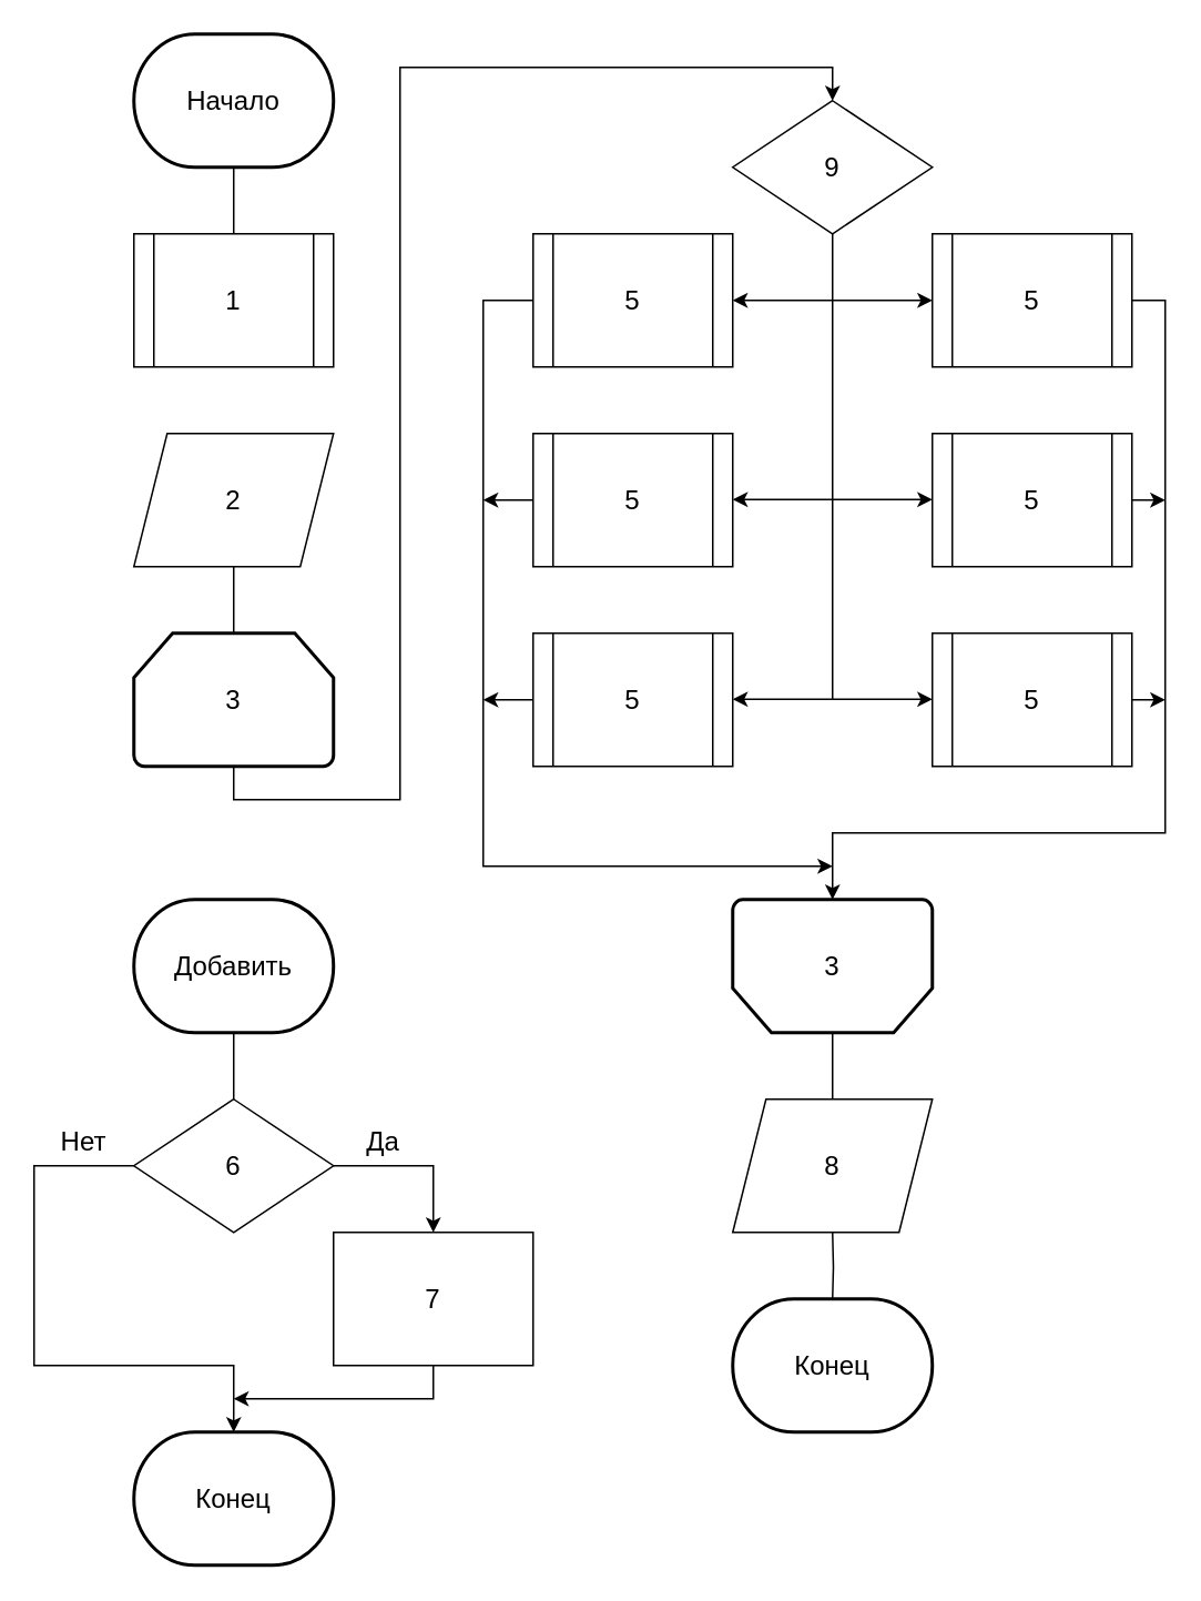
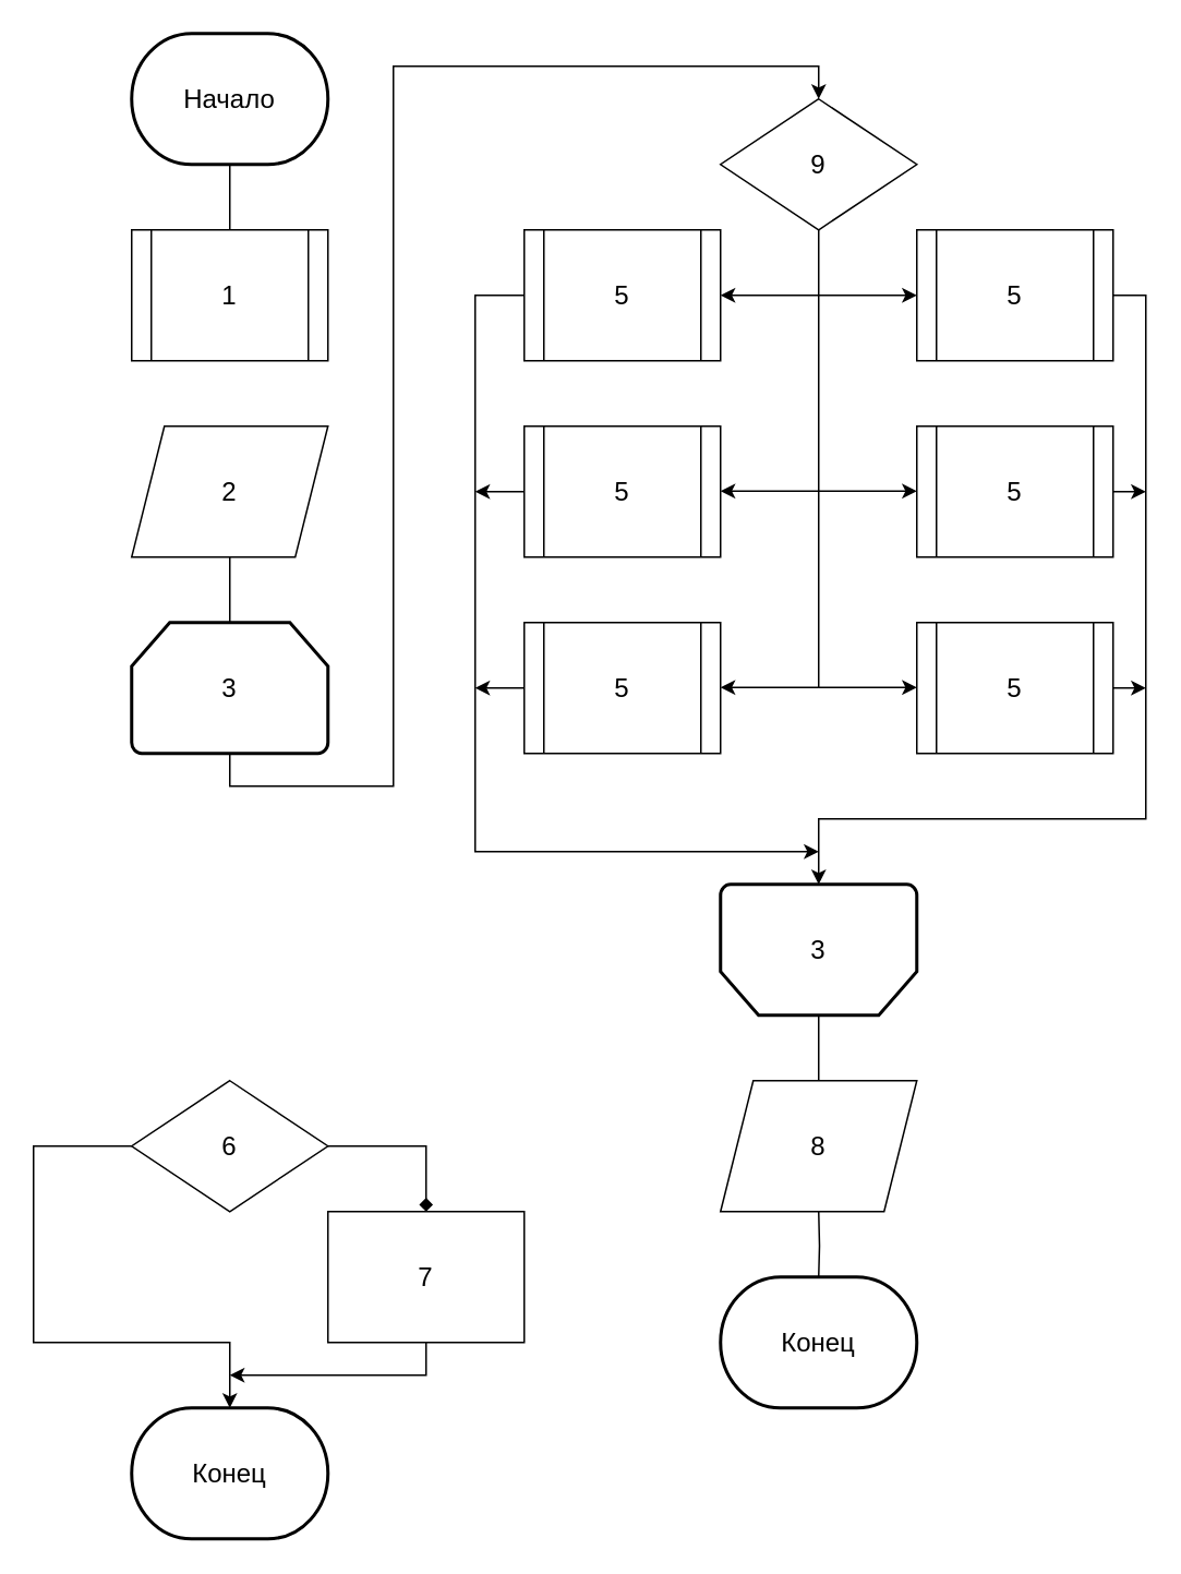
- <mxCell id="18" value="&lt;font style=&quot;font-size: 16px;&quot;&gt;Добавить&lt;/font&gt;" style="strokeWidth=2;html=1;shape=mxgraph.flowchart.terminator;whiteSpace=wrap;" vertex="1" parent="1"><mxGeometry x="80" y="540" width="120" height="80" as="geometry" /></mxCell>
- <mxCell id="17" style="edgeStyle=orthogonalEdgeStyle;rounded=0;orthogonalLoop=1;jettySize=auto;html=1;entryX=0.5;entryY=0;entryDx=0;entryDy=0;fontSize=16;endArrow=none;endFill=0;" edge="1" parent="1" source="18" target="21"><mxGeometry relative="1" as="geometry" /></mxCell>
- <mxCell id="25" value="Нет" style="text;html=1;strokeColor=none;fillColor=none;align=center;verticalAlign=middle;whiteSpace=wrap;rounded=0;fontSize=16;" vertex="1" parent="1"><mxGeometry x="20" y="670" width="60" height="30" as="geometry" /></mxCell>
- <mxCell id="24" value="Да" style="text;html=1;strokeColor=none;fillColor=none;align=center;verticalAlign=middle;whiteSpace=wrap;rounded=0;fontSize=16;" vertex="1" parent="1"><mxGeometry x="200" y="670" width="60" height="30" as="geometry" /></mxCell>
- <mxCell id="19" style="edgeStyle=orthogonalEdgeStyle;rounded=0;orthogonalLoop=1;jettySize=auto;html=1;entryX=0.5;entryY=0;entryDx=0;entryDy=0;fontSize=16;endArrow=classic;endFill=1;" edge="1" parent="1" source="21" target="23"><mxGeometry relative="1" as="geometry"><Array as="points"><mxPoint x="260" y="700" /></Array></mxGeometry></mxCell>
+ <mxCell id="19" style="edgeStyle=orthogonalEdgeStyle;rounded=0;orthogonalLoop=1;jettySize=auto;html=1;entryX=0.5;entryY=0;entryDx=0;entryDy=0;fontSize=16;endArrow=diamond;endFill=1;" edge="1" parent="1" source="21" target="23"><mxGeometry relative="1" as="geometry"><Array as="points"><mxPoint x="260" y="700" /></Array></mxGeometry></mxCell>
